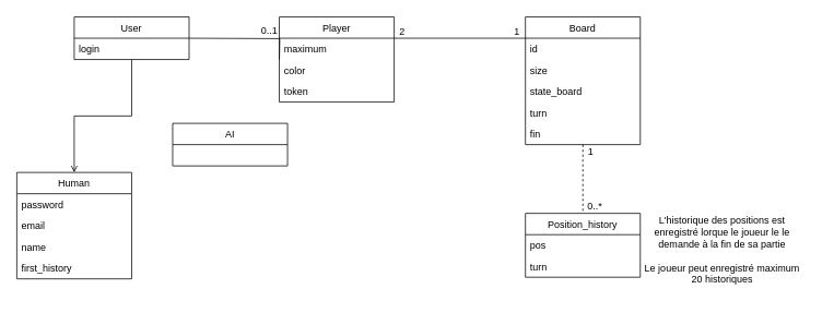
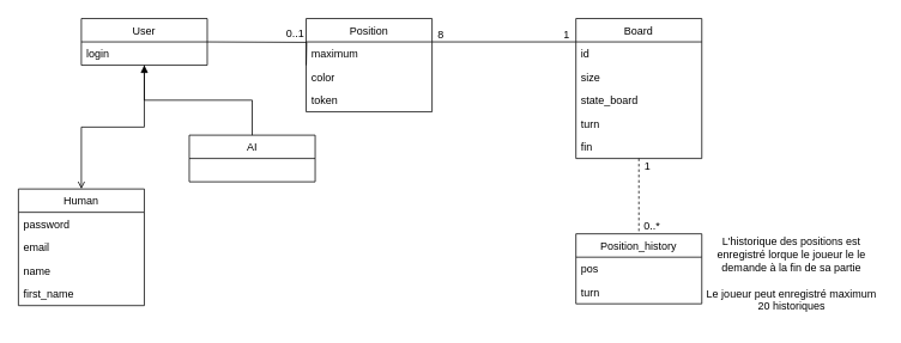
- <mxCell id="2" value="Player" style="swimlane;fontStyle=0;childLayout=stackLayout;horizontal=1;startSize=26;fillColor=none;horizontalStack=0;resizeParent=1;resizeParentMax=0;resizeLast=0;collapsible=1;marginBottom=0;" parent="1" vertex="1"><mxGeometry x="340" y="20" width="140" height="104" as="geometry" /></mxCell>
+ <mxCell id="2" value="Position" style="swimlane;fontStyle=0;childLayout=stackLayout;horizontal=1;startSize=26;fillColor=none;horizontalStack=0;resizeParent=1;resizeParentMax=0;resizeLast=0;collapsible=1;marginBottom=0;" parent="1" vertex="1"><mxGeometry x="340" y="20" width="140" height="104" as="geometry" /></mxCell>
- <mxCell id="30" value="2" style="text;html=1;strokeColor=none;fillColor=none;align=center;verticalAlign=middle;whiteSpace=wrap;rounded=0;" parent="1" vertex="1"><mxGeometry x="460" y="23" width="60" height="30" as="geometry" /></mxCell>
+ <mxCell id="30" value="8" style="text;html=1;strokeColor=none;fillColor=none;align=center;verticalAlign=middle;whiteSpace=wrap;rounded=0;" parent="1" vertex="1"><mxGeometry x="460" y="23" width="60" height="30" as="geometry" /></mxCell>
+ <mxCell id="16" style="edgeStyle=orthogonalEdgeStyle;rounded=0;orthogonalLoop=1;jettySize=auto;html=1;entryX=0.5;entryY=0;entryDx=0;entryDy=0;startArrow=block;startFill=1;endArrow=none;endFill=0;" parent="1" source="17" target="24" edge="1"><mxGeometry relative="1" as="geometry" /></mxCell>
- <mxCell id="23" value="first_history" style="text;strokeColor=none;fillColor=none;align=left;verticalAlign=top;spacingLeft=4;spacingRight=4;overflow=hidden;rotatable=0;points=[[0,0.5],[1,0.5]];portConstraint=eastwest;" parent="19" vertex="1"><mxGeometry y="104" width="140" height="26" as="geometry" /></mxCell>
+ <mxCell id="23" value="first_name" style="text;strokeColor=none;fillColor=none;align=left;verticalAlign=top;spacingLeft=4;spacingRight=4;overflow=hidden;rotatable=0;points=[[0,0.5],[1,0.5]];portConstraint=eastwest;" parent="19" vertex="1"><mxGeometry y="104" width="140" height="26" as="geometry" /></mxCell>
